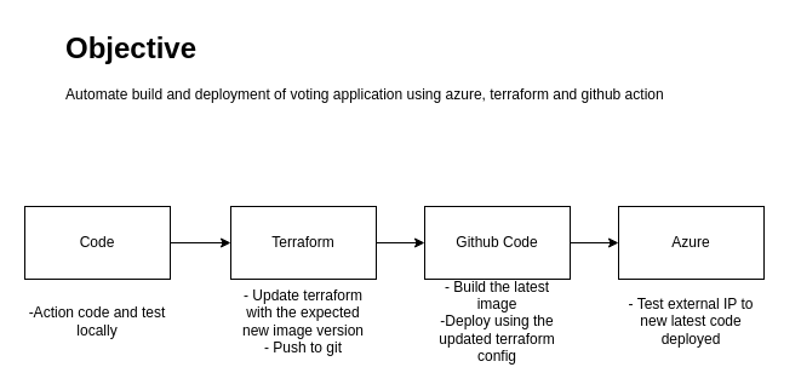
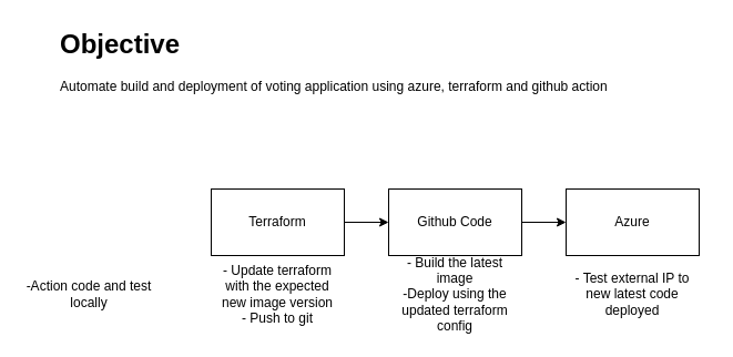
- <mxCell id="3" value="Code" style="rounded=0;whiteSpace=wrap;html=1;" vertex="1" parent="1"><mxGeometry x="20" y="170" width="120" height="60" as="geometry" /></mxCell>
- <mxCell id="2" style="edgeStyle=orthogonalEdgeStyle;rounded=0;orthogonalLoop=1;jettySize=auto;html=1;entryX=0;entryY=0.5;entryDx=0;entryDy=0;" edge="1" parent="1" source="3" target="6"><mxGeometry relative="1" as="geometry" /></mxCell>
